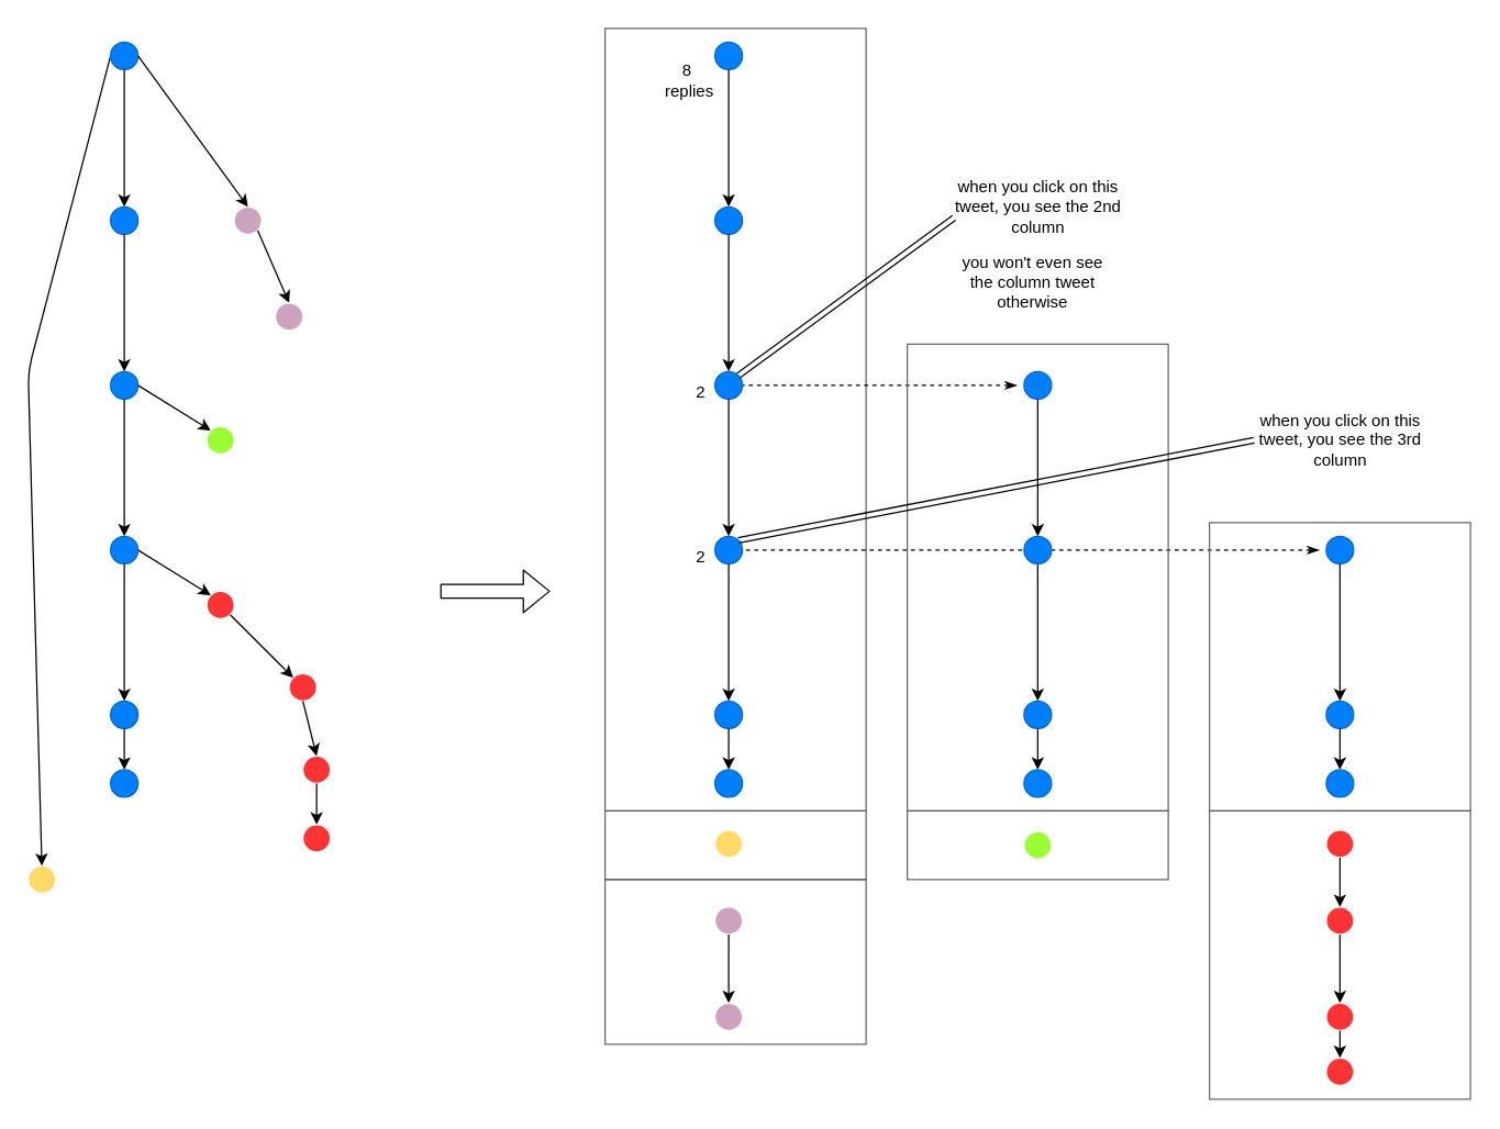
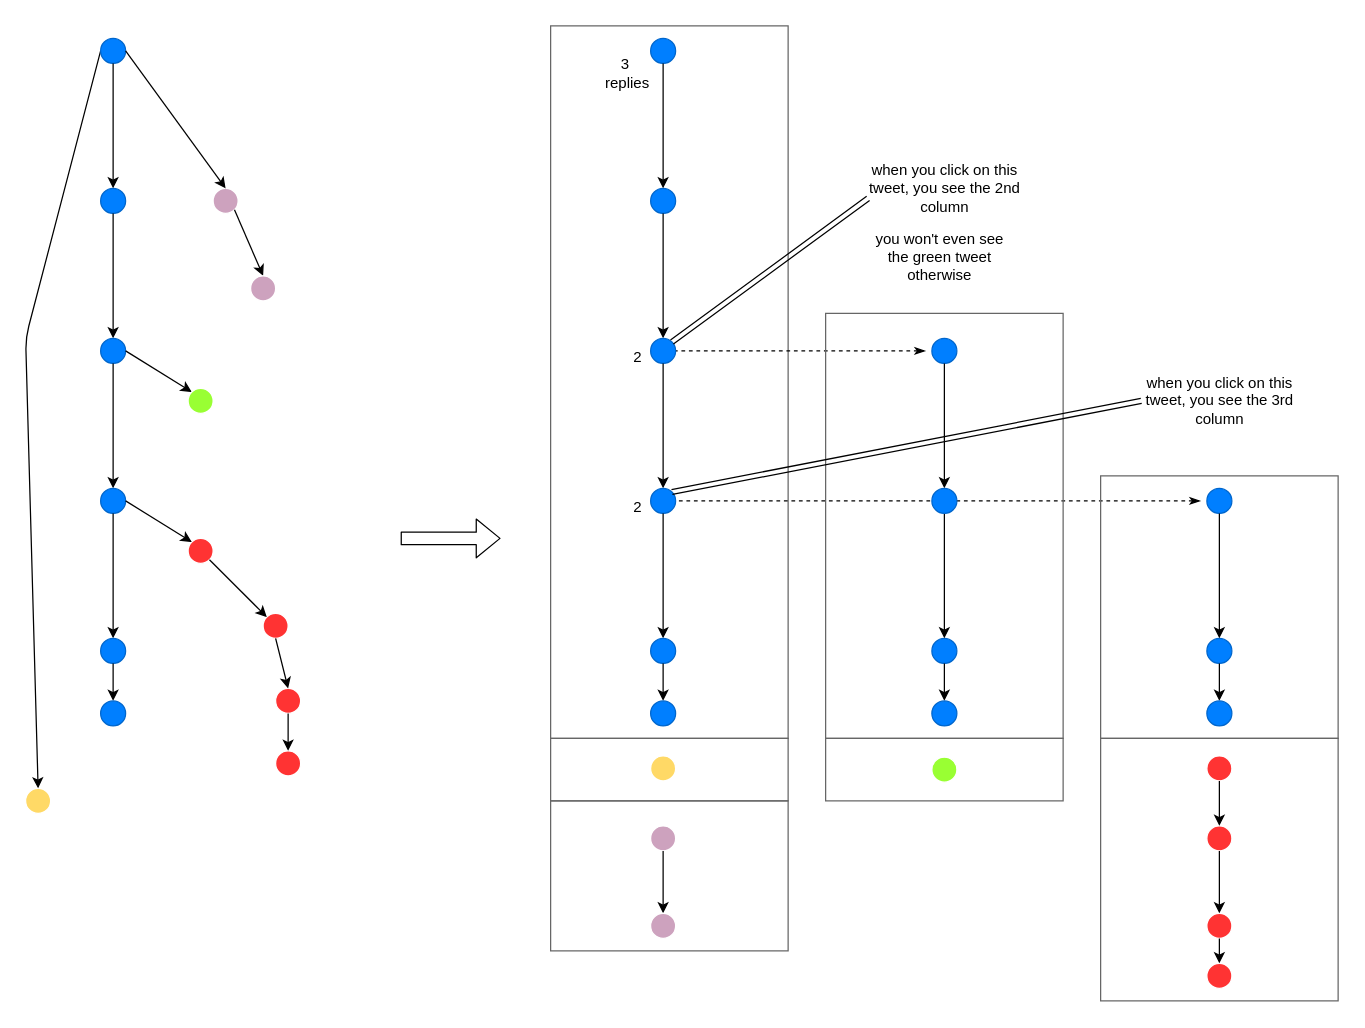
- <mxCell id="66" value="&lt;div&gt;8&lt;/div&gt;&amp;nbsp;replies" style="text;html=1;strokeColor=none;fillColor=none;align=center;verticalAlign=middle;whiteSpace=wrap;rounded=0;" parent="1" vertex="1"><mxGeometry x="475" y="40" width="50" height="35" as="geometry" /></mxCell>
+ <mxCell id="66" value="&lt;div&gt;3&lt;/div&gt;&amp;nbsp;replies" style="text;html=1;strokeColor=none;fillColor=none;align=center;verticalAlign=middle;whiteSpace=wrap;rounded=0;" parent="1" vertex="1"><mxGeometry x="475" y="40" width="50" height="35" as="geometry" /></mxCell>
- <mxCell id="95" value="you won't even see the column tweet otherwise" style="text;html=1;strokeColor=none;fillColor=none;align=center;verticalAlign=middle;whiteSpace=wrap;rounded=0;" vertex="1" parent="1"><mxGeometry x="692.5" y="180" width="117" height="50" as="geometry" /></mxCell>
+ <mxCell id="95" value="you won't even see the green tweet otherwise" style="text;html=1;strokeColor=none;fillColor=none;align=center;verticalAlign=middle;whiteSpace=wrap;rounded=0;" vertex="1" parent="1"><mxGeometry x="692.5" y="180" width="117" height="50" as="geometry" /></mxCell>
